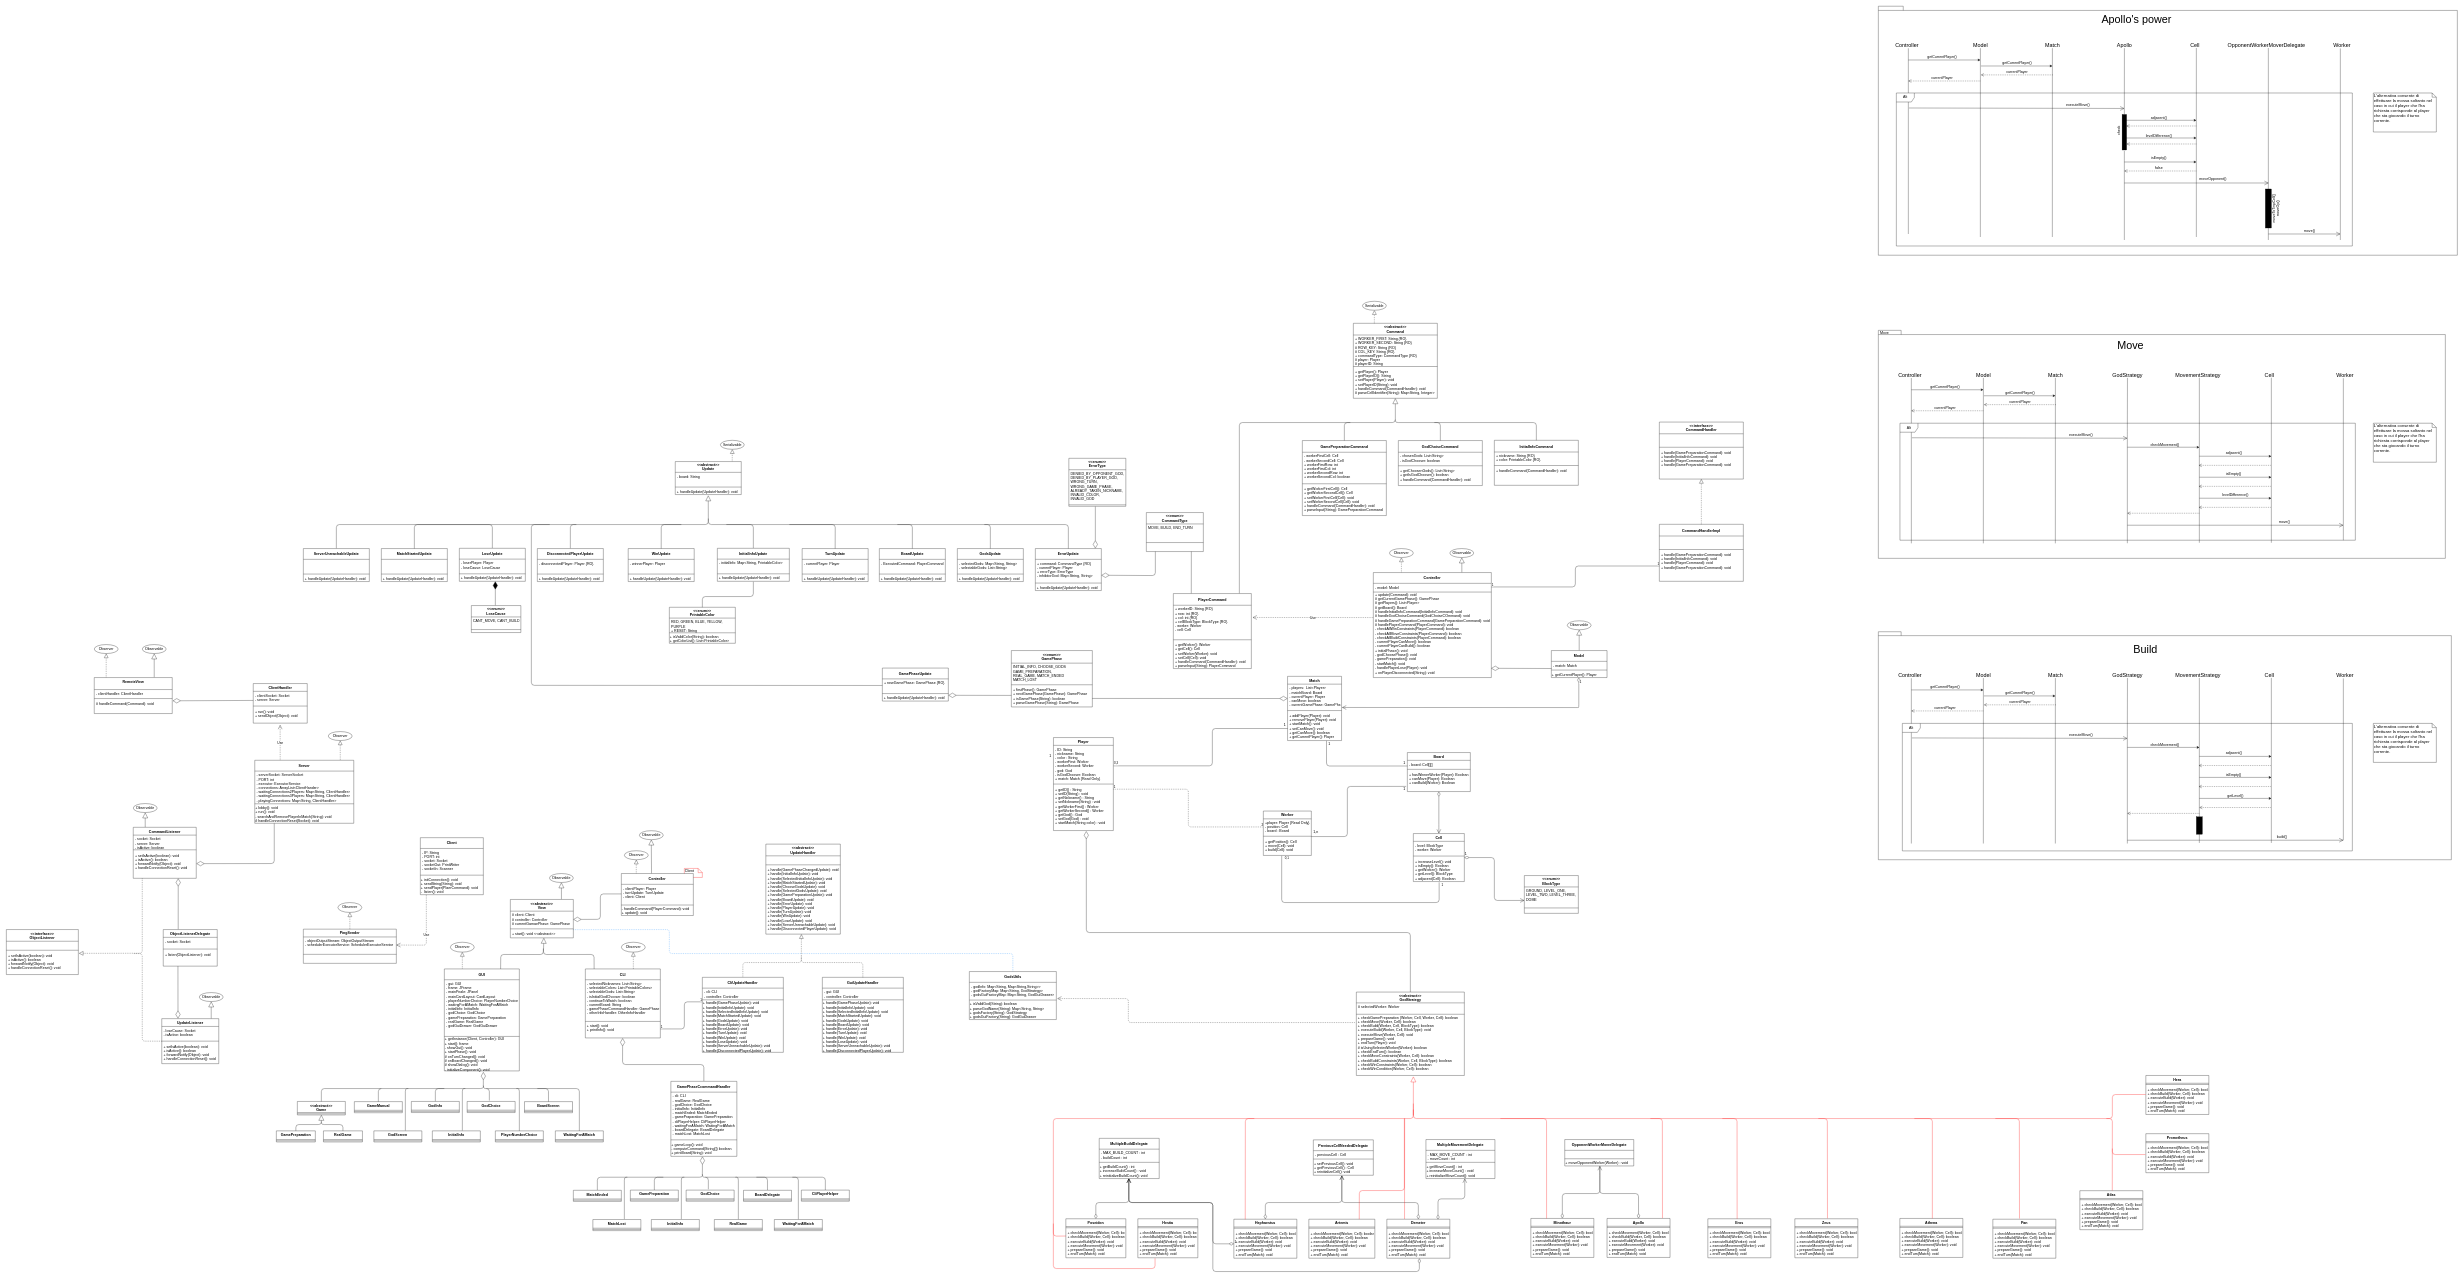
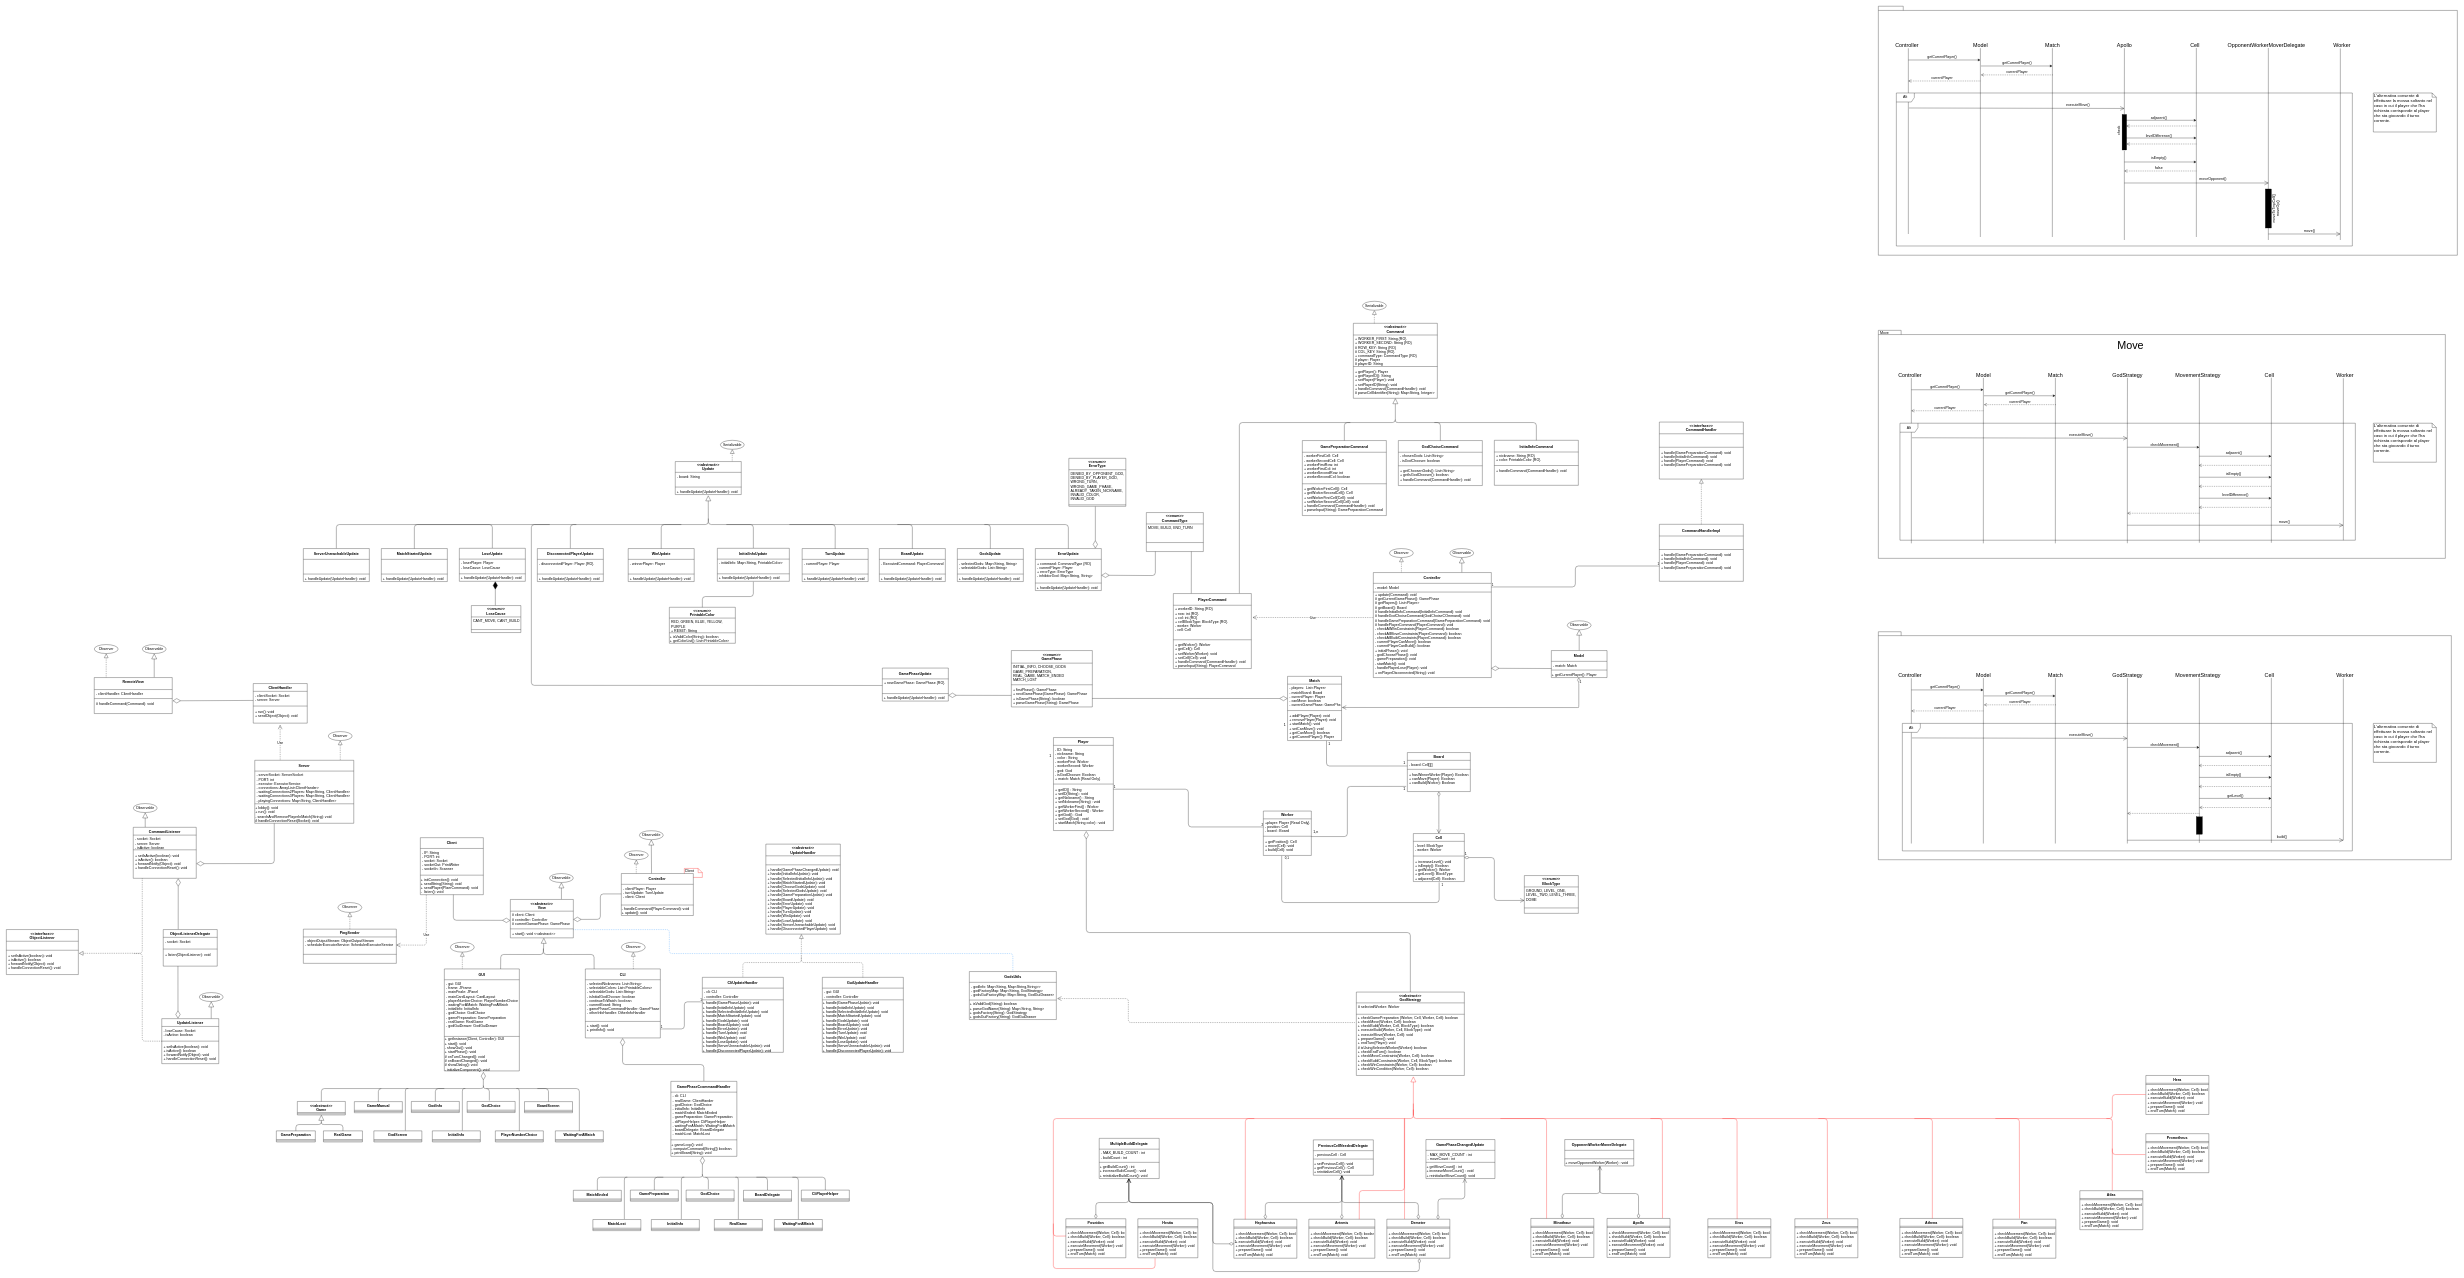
- <mxCell id="158" value="&lt;font style=&quot;font-size: 36px&quot;&gt;Apollo's power&lt;/font&gt;" style="text;html=1;align=center;verticalAlign=middle;resizable=0;points=[];autosize=1;" parent="1" vertex="1"><mxGeometry x="6995" y="50.27" width="250" height="30" as="geometry" /></mxCell>
- <mxCell id="144" value="&lt;font style=&quot;font-size: 36px&quot;&gt;Build&lt;/font&gt;" style="text;html=1;align=center;verticalAlign=middle;resizable=0;points=[];autosize=1;" parent="1" vertex="1"><mxGeometry x="7100" y="2150.27" width="100" height="30" as="geometry" /></mxCell>
- <mxCell id="14" value="" style="endArrow=none;html=1;edgeStyle=orthogonalEdgeStyle;fontSize=12;fontColor=#000000;exitX=1.004;exitY=0.551;exitDx=0;exitDy=0;exitPerimeter=0;entryX=0.001;entryY=0.582;entryDx=0;entryDy=0;entryPerimeter=0;" parent="1" source="172" target="305" edge="1"><mxGeometry relative="1" as="geometry"><mxPoint x="3680" y="2608" as="sourcePoint" /><mxPoint x="4280" y="2428" as="targetPoint" /><Array as="points"><mxPoint x="4040" y="2552" /><mxPoint x="4040" y="2428" /></Array></mxGeometry></mxCell>
- <mxCell id="15" value="0,3" style="resizable=0;html=1;align=left;verticalAlign=bottom;labelBackgroundColor=#ffffff;fontSize=10;" parent="14" connectable="0" vertex="1"><mxGeometry x="-1" relative="1" as="geometry" /></mxCell>
- <mxCell id="5" value="" style="endArrow=none;html=1;edgeStyle=orthogonalEdgeStyle;entryX=0;entryY=0.5;entryDx=0;entryDy=0;exitX=1.001;exitY=0.081;exitDx=0;exitDy=0;exitPerimeter=0;dashed=1;" parent="1" source="174" target="395" edge="1"><mxGeometry relative="1" as="geometry"><mxPoint x="3750" y="2578" as="sourcePoint" /><mxPoint x="4150" y="2598" as="targetPoint" /></mxGeometry></mxCell>
+ <mxCell id="5" value="" style="endArrow=none;html=1;edgeStyle=orthogonalEdgeStyle;entryX=0;entryY=0.5;entryDx=0;entryDy=0;exitX=1.001;exitY=0.081;exitDx=0;exitDy=0;exitPerimeter=0;" parent="1" source="174" target="395" edge="1"><mxGeometry relative="1" as="geometry"><mxPoint x="3750" y="2578" as="sourcePoint" /><mxPoint x="4150" y="2598" as="targetPoint" /></mxGeometry></mxCell>
+ <mxCell id="436" value="" style="endArrow=diamondThin;endFill=0;endSize=24;html=1;strokeColor=#000000;entryX=0;entryY=0.558;entryDx=0;entryDy=0;exitX=0.524;exitY=1.002;exitDx=0;exitDy=0;exitPerimeter=0;entryPerimeter=0;" parent="1" source="453" target="576" edge="1"><mxGeometry width="160" relative="1" as="geometry"><mxPoint x="1770" y="3091.27" as="sourcePoint" /><mxPoint x="1930" y="3091.27" as="targetPoint" /><Array as="points"><mxPoint x="1510" y="3067" /></Array></mxGeometry></mxCell>
- <mxCell id="461" value="+ getInstance(Client, Controller): GUI&lt;br&gt;+ start(): frame&lt;br&gt;- showGui(): void&lt;br&gt;+ startPhase(): void&lt;br&gt;# onTurnChanged(): void&lt;br&gt;# onBoardChanged(): void&lt;br&gt;# showDialog(): void&lt;br&gt;- initializeComponent(): void" style="text;html=1;align=left;verticalAlign=middle;resizable=0;points=[];autosize=1;fontSize=12;" parent="458" vertex="1"><mxGeometry y="230" width="250" height="110" as="geometry" /></mxCell>
+ <mxCell id="461" value="+ getInstance(Client, Controller): GUI&lt;br&gt;+ start(): void&lt;br&gt;- showGui(): void&lt;br&gt;+ startPhase(): void&lt;br&gt;# onTurnChanged(): void&lt;br&gt;# onBoardChanged(): void&lt;br&gt;# showDialog(): void&lt;br&gt;- initializeComponent(): void" style="text;html=1;align=left;verticalAlign=middle;resizable=0;points=[];autosize=1;fontSize=12;" parent="458" vertex="1"><mxGeometry y="230" width="250" height="110" as="geometry" /></mxCell>
- <mxCell id="510" value="- cli: CLI&#10;- realGame: RealGame&#10;- godChoice: GodChoice&#10;- initialInfo: InitialInfo&#10;- matchEnded: MatchEnded&#10;- gamePraparation: GamePreparation&#10;- cliPlayerHelper: CliPlayerHelper&#10;- waitingForAMatch: WaitingForAMatch&#10;- boardDelegate: BoardDelegate&#10;- matchLost: MatchLost" style="text;strokeColor=none;fillColor=none;align=left;verticalAlign=top;spacingLeft=4;spacingRight=4;overflow=hidden;rotatable=0;points=[[0,0.5],[1,0.5]];portConstraint=eastwest;" parent="509" vertex="1"><mxGeometry y="36" width="220" height="154" as="geometry" /></mxCell>
+ <mxCell id="510" value="- cli: CLI&#10;- realGame: ClientHander&#10;- godChoice: GodChoice&#10;- initialInfo: InitialInfo&#10;- matchEnded: MatchEnded&#10;- gamePraparation: GamePreparation&#10;- cliPlayerHelper: CliPlayerHelper&#10;- waitingForAMatch: WaitingForAMatch&#10;- boardDelegate: BoardDelegate&#10;- matchLost: MatchLost" style="text;strokeColor=none;fillColor=none;align=left;verticalAlign=top;spacingLeft=4;spacingRight=4;overflow=hidden;rotatable=0;points=[[0,0.5],[1,0.5]];portConstraint=eastwest;" parent="509" vertex="1"><mxGeometry y="36" width="220" height="154" as="geometry" /></mxCell>
- <mxCell id="212" value="MultipleMovementDelegate" style="swimlane;fontStyle=1;align=center;verticalAlign=middle;childLayout=stackLayout;horizontal=1;startSize=36;horizontalStack=0;resizeParent=1;resizeParentMax=0;resizeLast=0;collapsible=1;marginBottom=0;" parent="1" vertex="1"><mxGeometry x="4751.91" y="3798" width="230" height="130" as="geometry" /></mxCell>
+ <mxCell id="212" value="GamePhaseChangedUpdate" style="swimlane;fontStyle=1;align=center;verticalAlign=middle;childLayout=stackLayout;horizontal=1;startSize=36;horizontalStack=0;resizeParent=1;resizeParentMax=0;resizeLast=0;collapsible=1;marginBottom=0;" parent="1" vertex="1"><mxGeometry x="4751.91" y="3798" width="230" height="130" as="geometry" /></mxCell>
+ <mxCell id="159" value="" style="endArrow=open;html=1;endSize=12;startArrow=diamondThin;startSize=14;startFill=0;edgeStyle=orthogonalEdgeStyle;align=left;verticalAlign=bottom;strokeColor=#000000;exitX=0.5;exitY=0;exitDx=0;exitDy=0;" parent="1" source="190" target="205" edge="1"><mxGeometry x="-0.378" y="75" relative="1" as="geometry"><mxPoint x="4331.63" y="4038" as="sourcePoint" /><mxPoint x="4491.63" y="4038" as="targetPoint" /><Array as="points"><mxPoint x="4471.63" y="3968" /><mxPoint x="4471.63" y="3968" /></Array><mxPoint as="offset" /></mxGeometry></mxCell>
